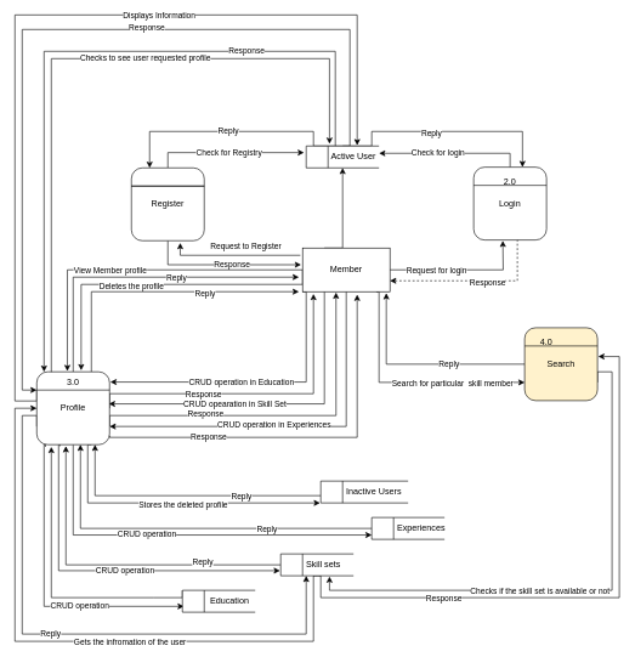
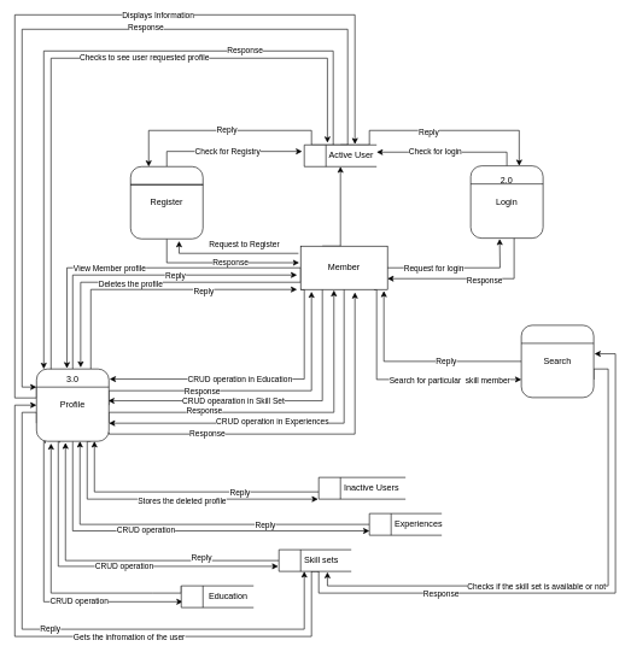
- <mxCell id="40" style="edgeStyle=orthogonalEdgeStyle;rounded=0;orthogonalLoop=1;jettySize=auto;html=1;exitX=0.61;exitY=1;exitDx=0;exitDy=0;entryX=1;entryY=0.75;entryDx=0;entryDy=0;exitPerimeter=0;dashed=1;" parent="1" source="44" target="35" edge="1"><mxGeometry relative="1" as="geometry"><Array as="points"><mxPoint x="710" y="329" /><mxPoint x="710" y="385" /></Array></mxGeometry></mxCell>
+ <mxCell id="40" style="edgeStyle=orthogonalEdgeStyle;rounded=0;orthogonalLoop=1;jettySize=auto;html=1;exitX=0.61;exitY=1;exitDx=0;exitDy=0;entryX=1;entryY=0.75;entryDx=0;entryDy=0;exitPerimeter=0;" parent="1" source="44" target="35" edge="1"><mxGeometry relative="1" as="geometry"><Array as="points"><mxPoint x="710" y="329" /><mxPoint x="710" y="385" /></Array></mxGeometry></mxCell>
- <mxCell id="87" value="4.0" style="text;html=1;strokeColor=none;fillColor=none;align=center;verticalAlign=middle;whiteSpace=wrap;rounded=0;" vertex="1" parent="1"><mxGeometry x="730" y="459.5" width="40" height="20" as="geometry" /></mxCell>
- <mxCell id="84" value="Search" style="rounded=1;whiteSpace=wrap;html=1;fillColor=#fff2cc;" vertex="1" parent="1"><mxGeometry x="720" y="449.5" width="100" height="100" as="geometry" /></mxCell>
+ <mxCell id="84" value="Search" style="rounded=1;whiteSpace=wrap;html=1;" vertex="1" parent="1"><mxGeometry x="720" y="449.5" width="100" height="100" as="geometry" /></mxCell>
